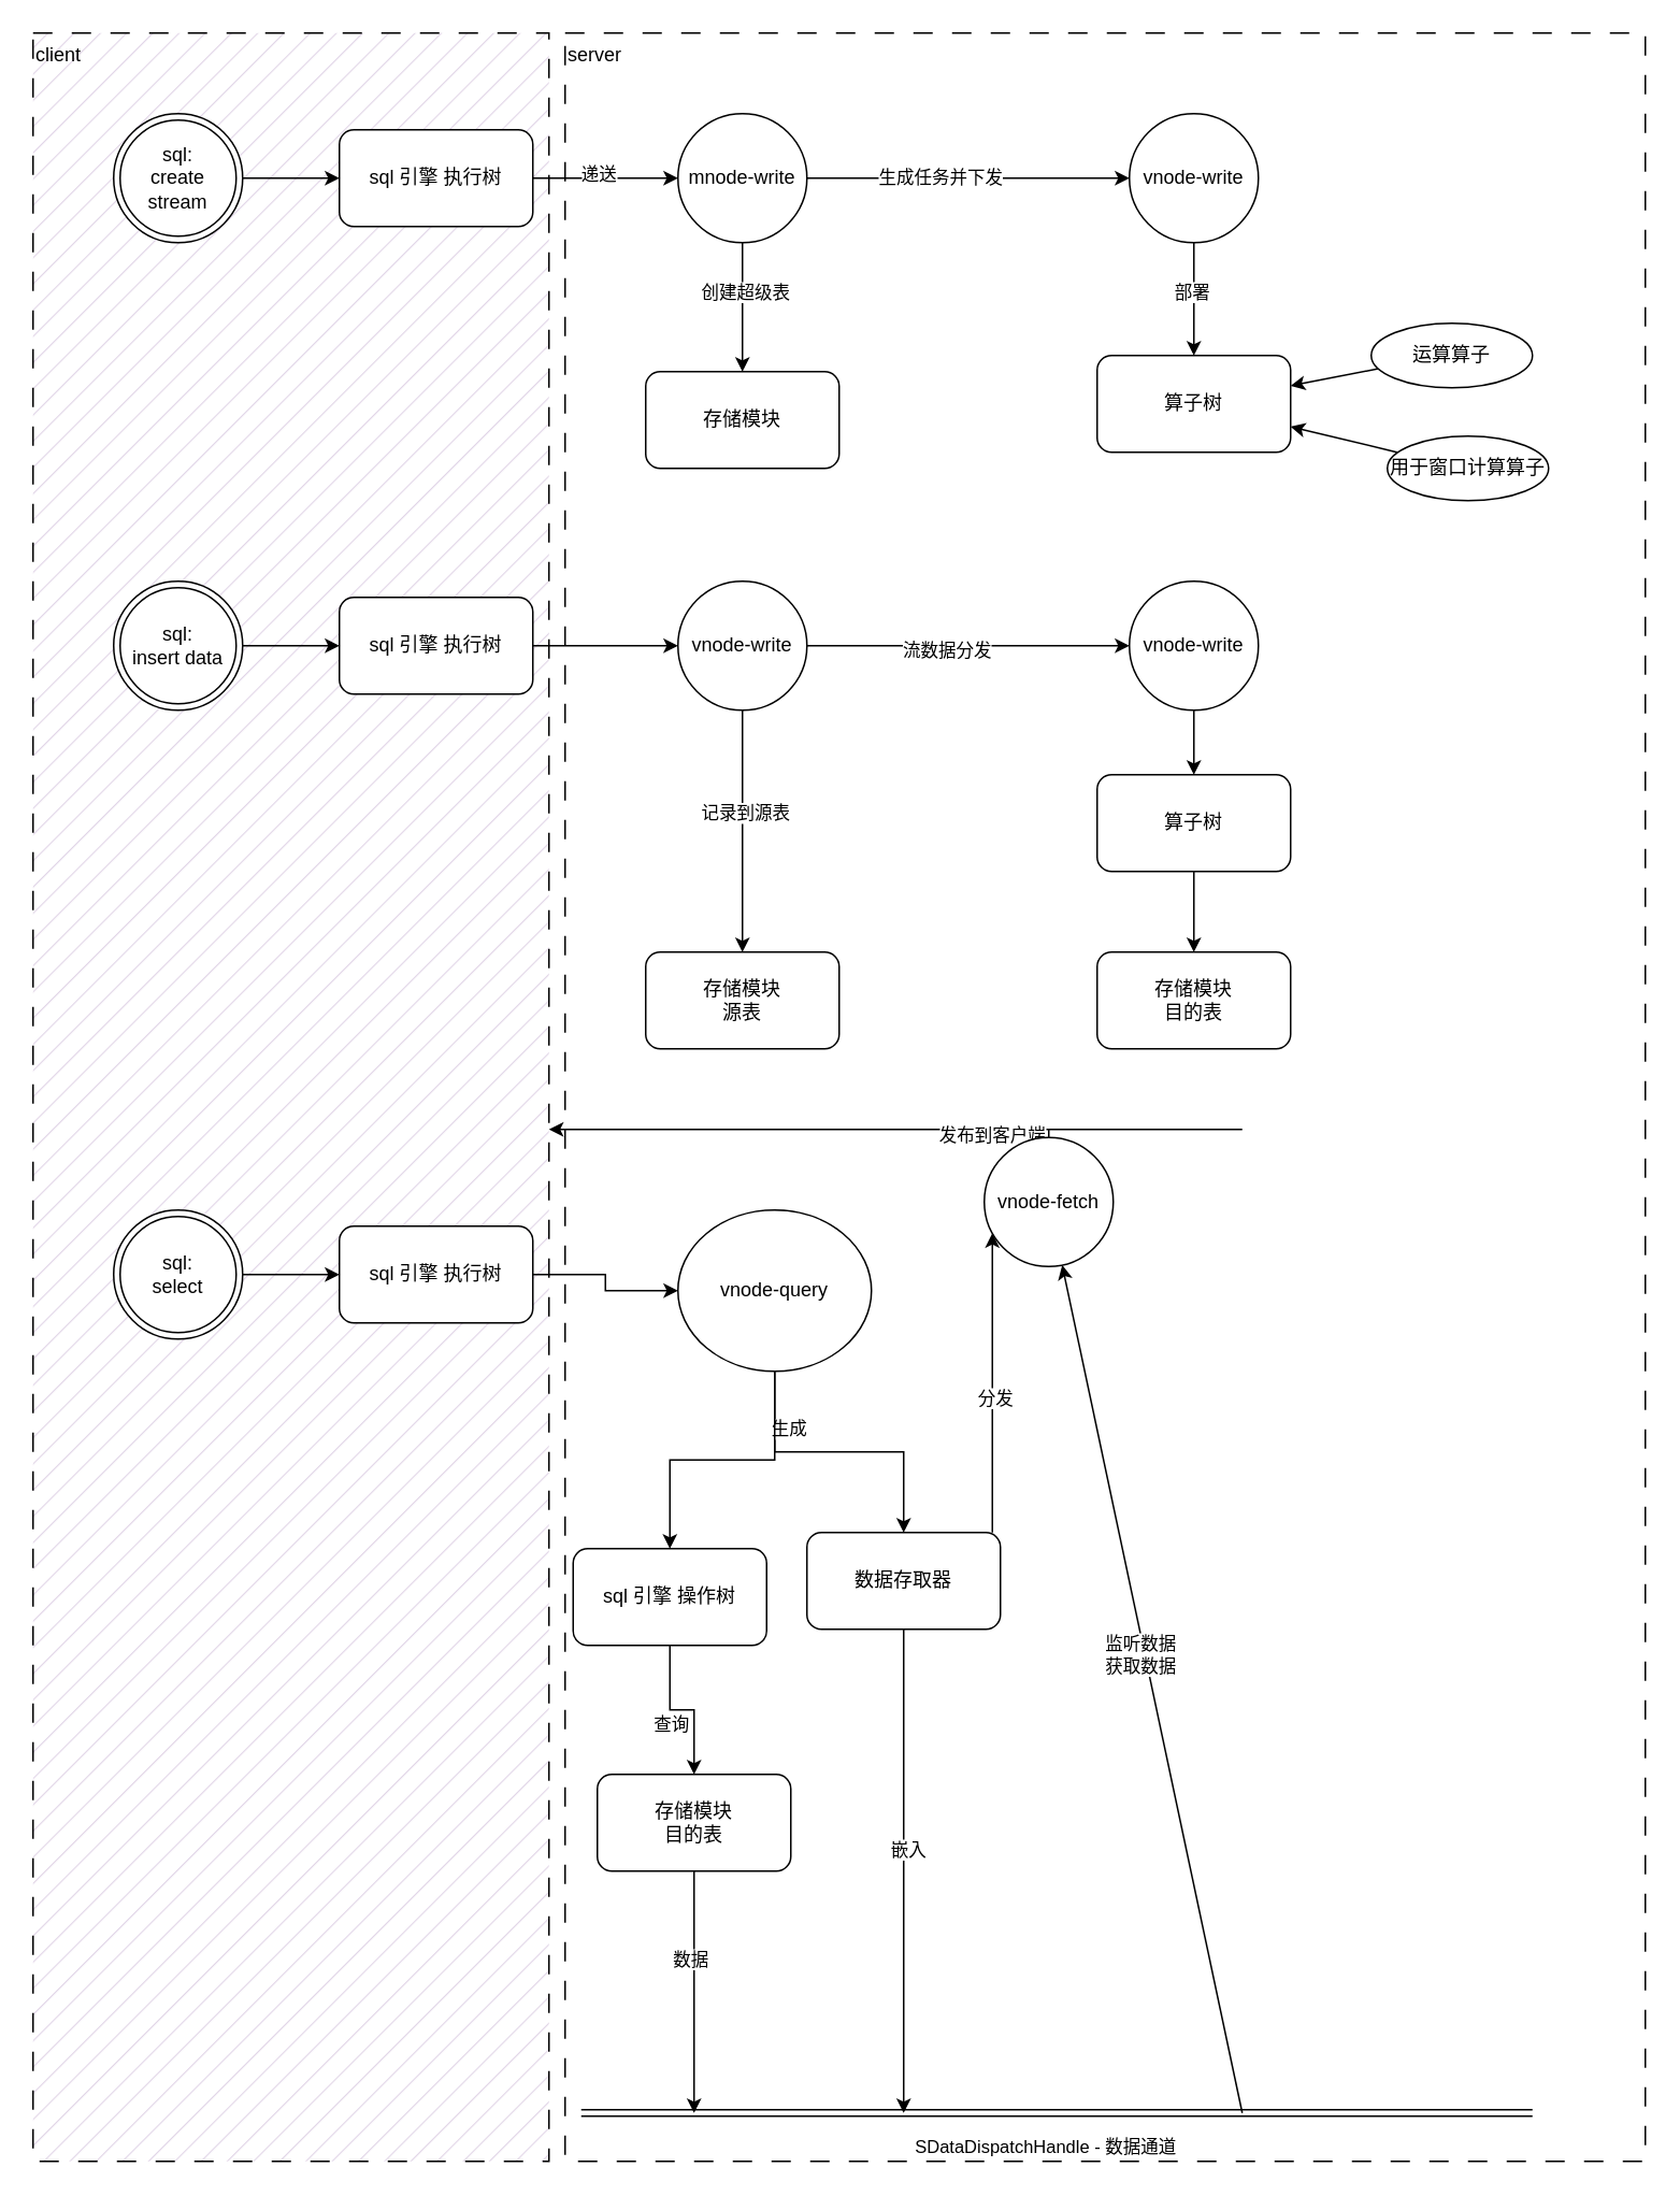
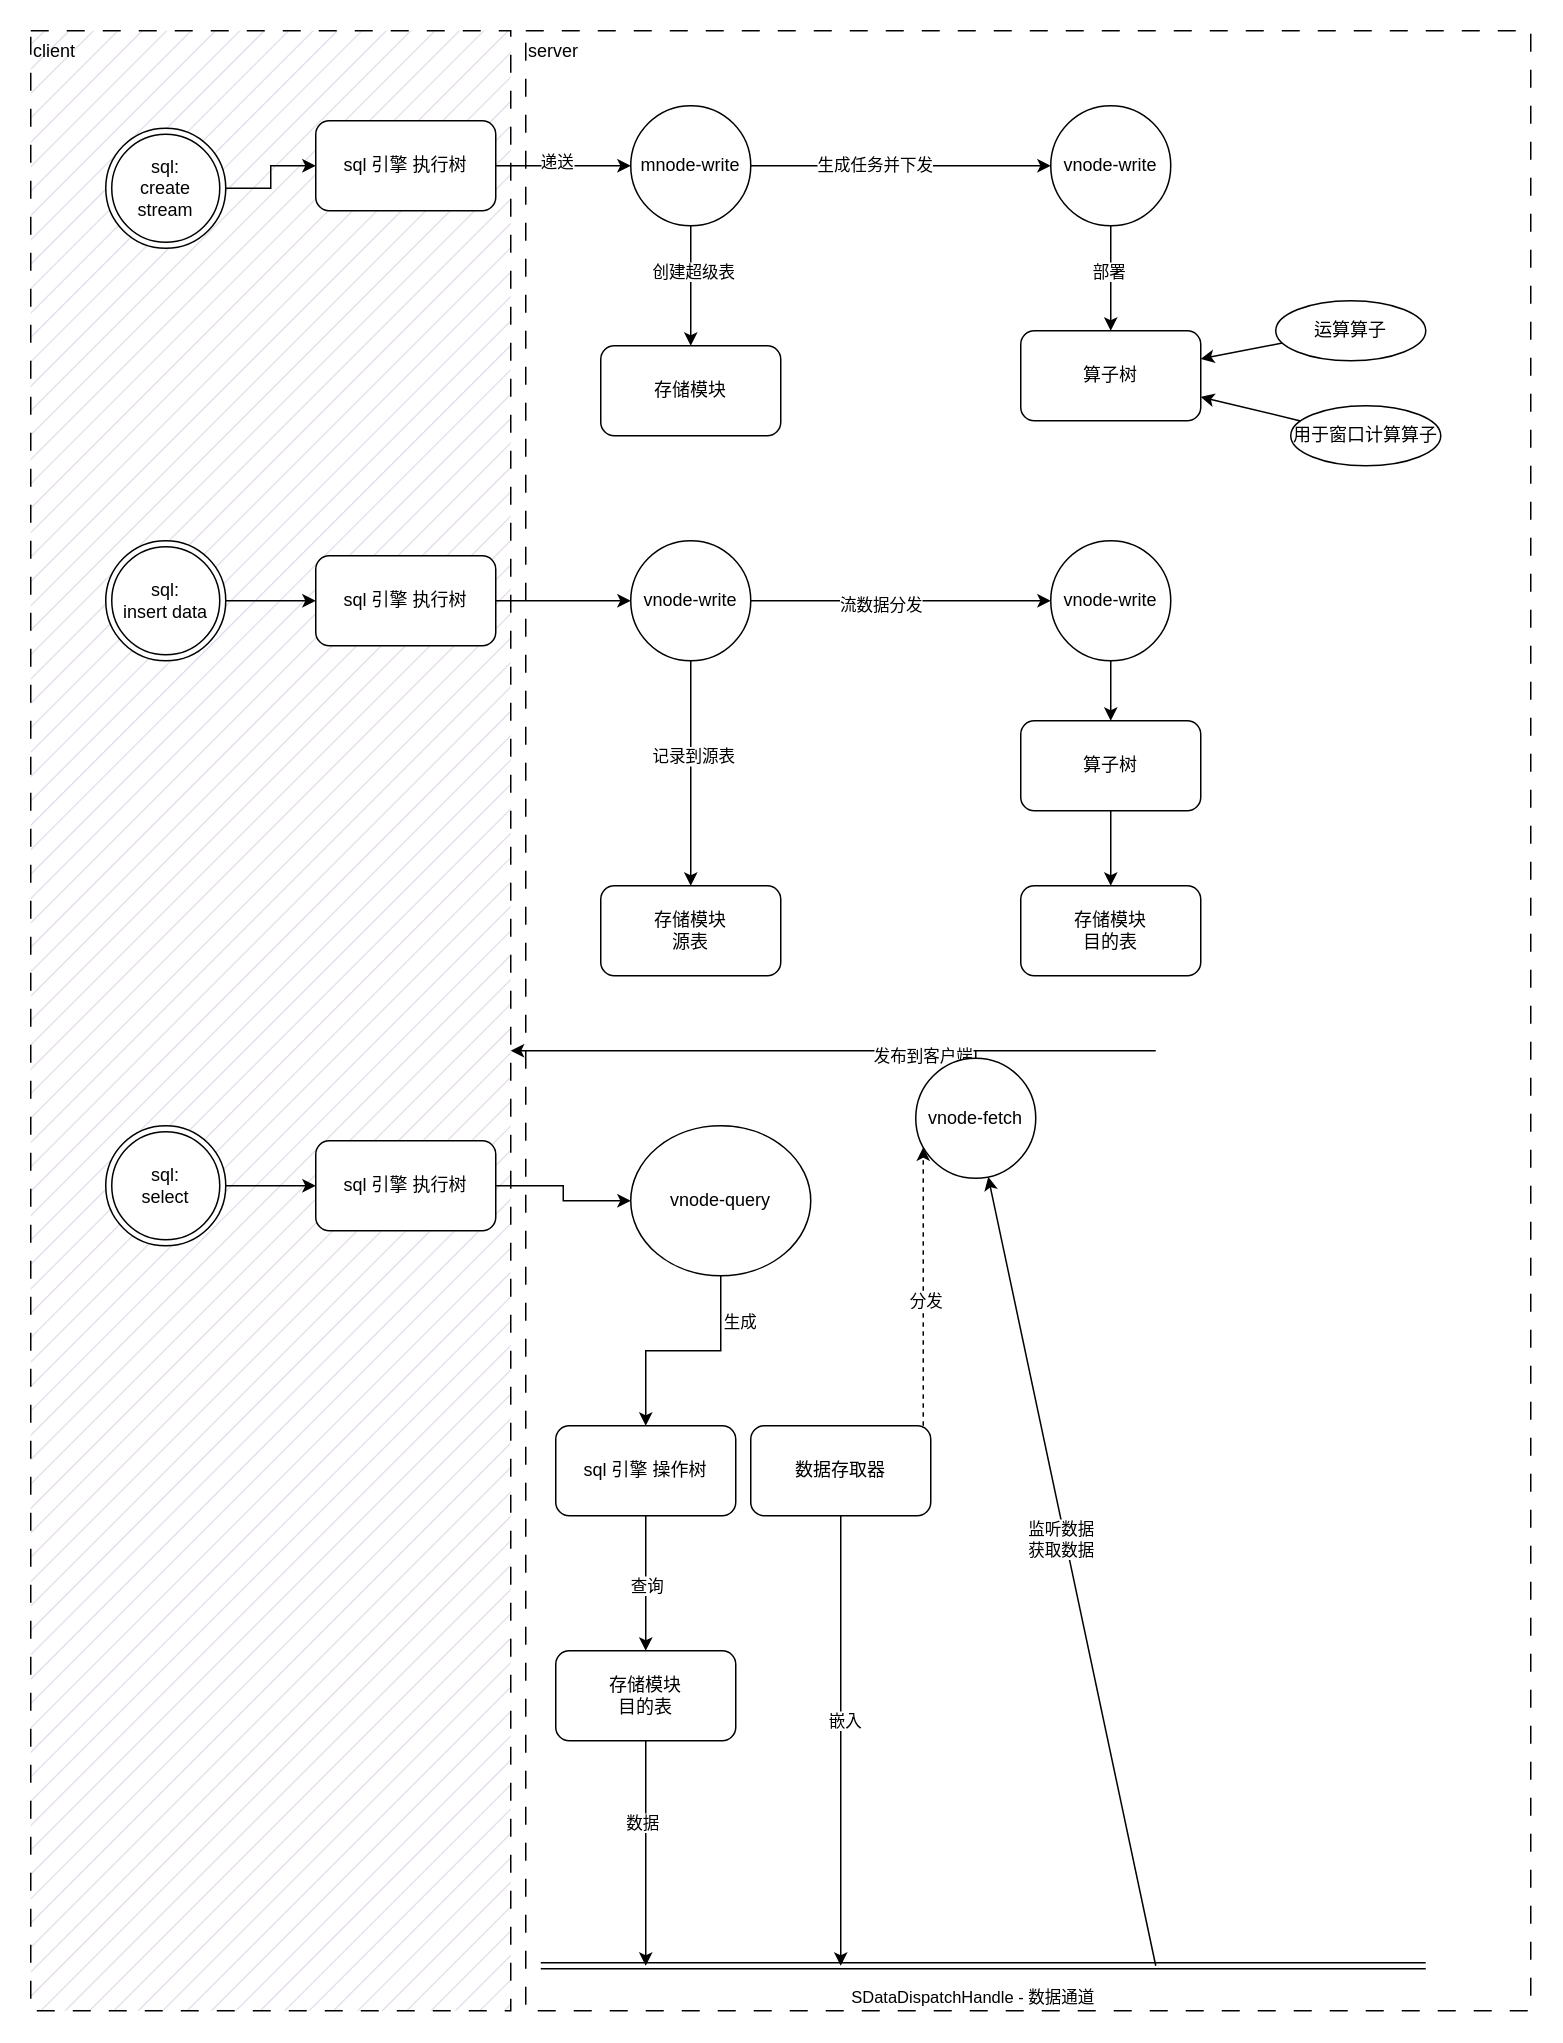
- <mxCell id="5" value="sql:&lt;div&gt;create stream&lt;br&gt;&lt;/div&gt;" style="ellipse;shape=doubleEllipse;whiteSpace=wrap;html=1;aspect=fixed;" vertex="1" parent="1"><mxGeometry x="70" y="70" width="80" height="80" as="geometry" /></mxCell>
+ <mxCell id="5" value="sql:&lt;div&gt;create stream&lt;br&gt;&lt;/div&gt;" style="ellipse;shape=doubleEllipse;whiteSpace=wrap;html=1;aspect=fixed;" vertex="1" parent="1"><mxGeometry x="70" y="85" width="80" height="80" as="geometry" /></mxCell>
- <mxCell id="48" style="edgeStyle=elbowEdgeStyle;rounded=0;orthogonalLoop=1;jettySize=auto;html=1;" edge="1" parent="1" source="50" target="55"><mxGeometry relative="1" as="geometry" /></mxCell>
+ <mxCell id="48" style="edgeStyle=elbowEdgeStyle;rounded=0;orthogonalLoop=1;jettySize=auto;html=1;dashed=1;" edge="1" parent="1" source="50" target="55"><mxGeometry relative="1" as="geometry" /></mxCell>
- <mxCell id="41" style="edgeStyle=orthogonalEdgeStyle;rounded=0;orthogonalLoop=1;jettySize=auto;html=1;" edge="1" parent="1" source="42" target="50"><mxGeometry relative="1" as="geometry" /></mxCell>
- <mxCell id="45" value="sql 引擎 操作树" style="rounded=1;whiteSpace=wrap;html=1;" vertex="1" parent="1"><mxGeometry x="355" y="960" width="120" height="60" as="geometry" /></mxCell>
+ <mxCell id="45" value="sql 引擎 操作树" style="rounded=1;whiteSpace=wrap;html=1;" vertex="1" parent="1"><mxGeometry x="370" y="950" width="120" height="60" as="geometry" /></mxCell>
